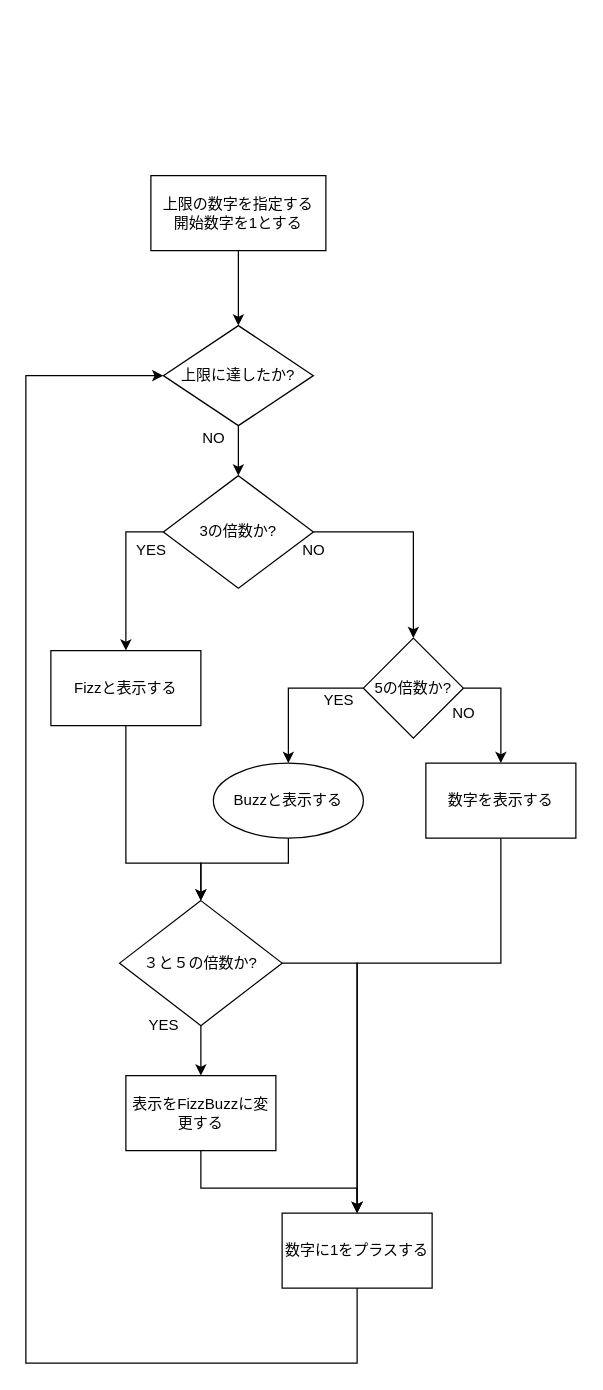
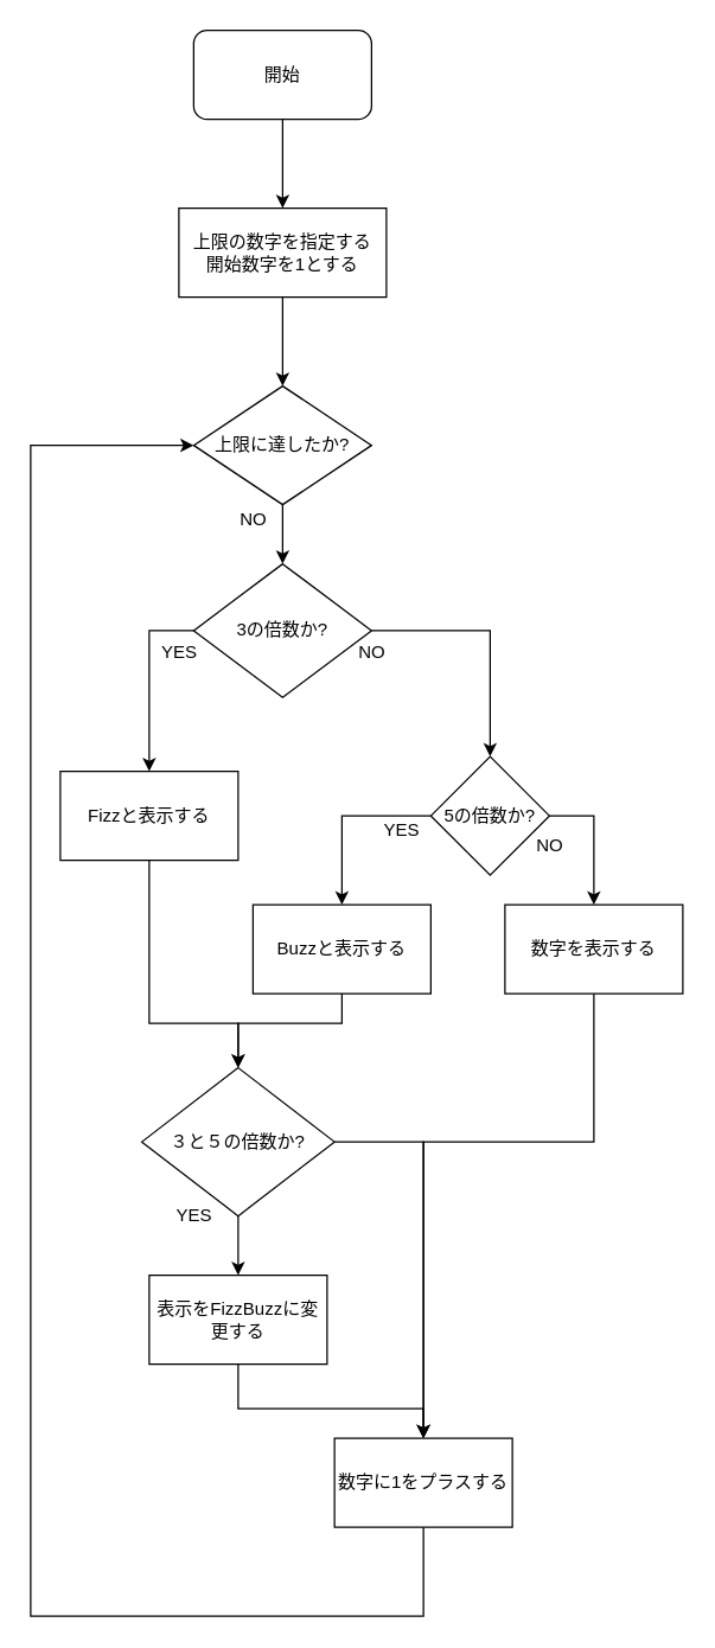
+ <mxCell id="2" value="開始" style="rounded=1;whiteSpace=wrap;html=1;" vertex="1" parent="1"><mxGeometry x="130" y="20" width="120" height="60" as="geometry" /></mxCell>
+ <mxCell id="4" value="" style="endArrow=classic;html=1;rounded=0;exitX=0.5;exitY=1;exitDx=0;exitDy=0;entryX=0.5;entryY=0;entryDx=0;entryDy=0;" edge="1" parent="1" source="2" target="3"><mxGeometry width="50" height="50" relative="1" as="geometry"><mxPoint x="180" y="340" as="sourcePoint" /><mxPoint x="230" y="290" as="targetPoint" /></mxGeometry></mxCell>
- <mxCell id="16" value="Buzzと表示する" style="ellipse;whiteSpace=wrap;html=1;" vertex="1" parent="1"><mxGeometry x="170" y="610" width="120" height="60" as="geometry" /></mxCell>
+ <mxCell id="16" value="Buzzと表示する" style="rounded=0;whiteSpace=wrap;html=1;" vertex="1" parent="1"><mxGeometry x="170" y="610" width="120" height="60" as="geometry" /></mxCell>
